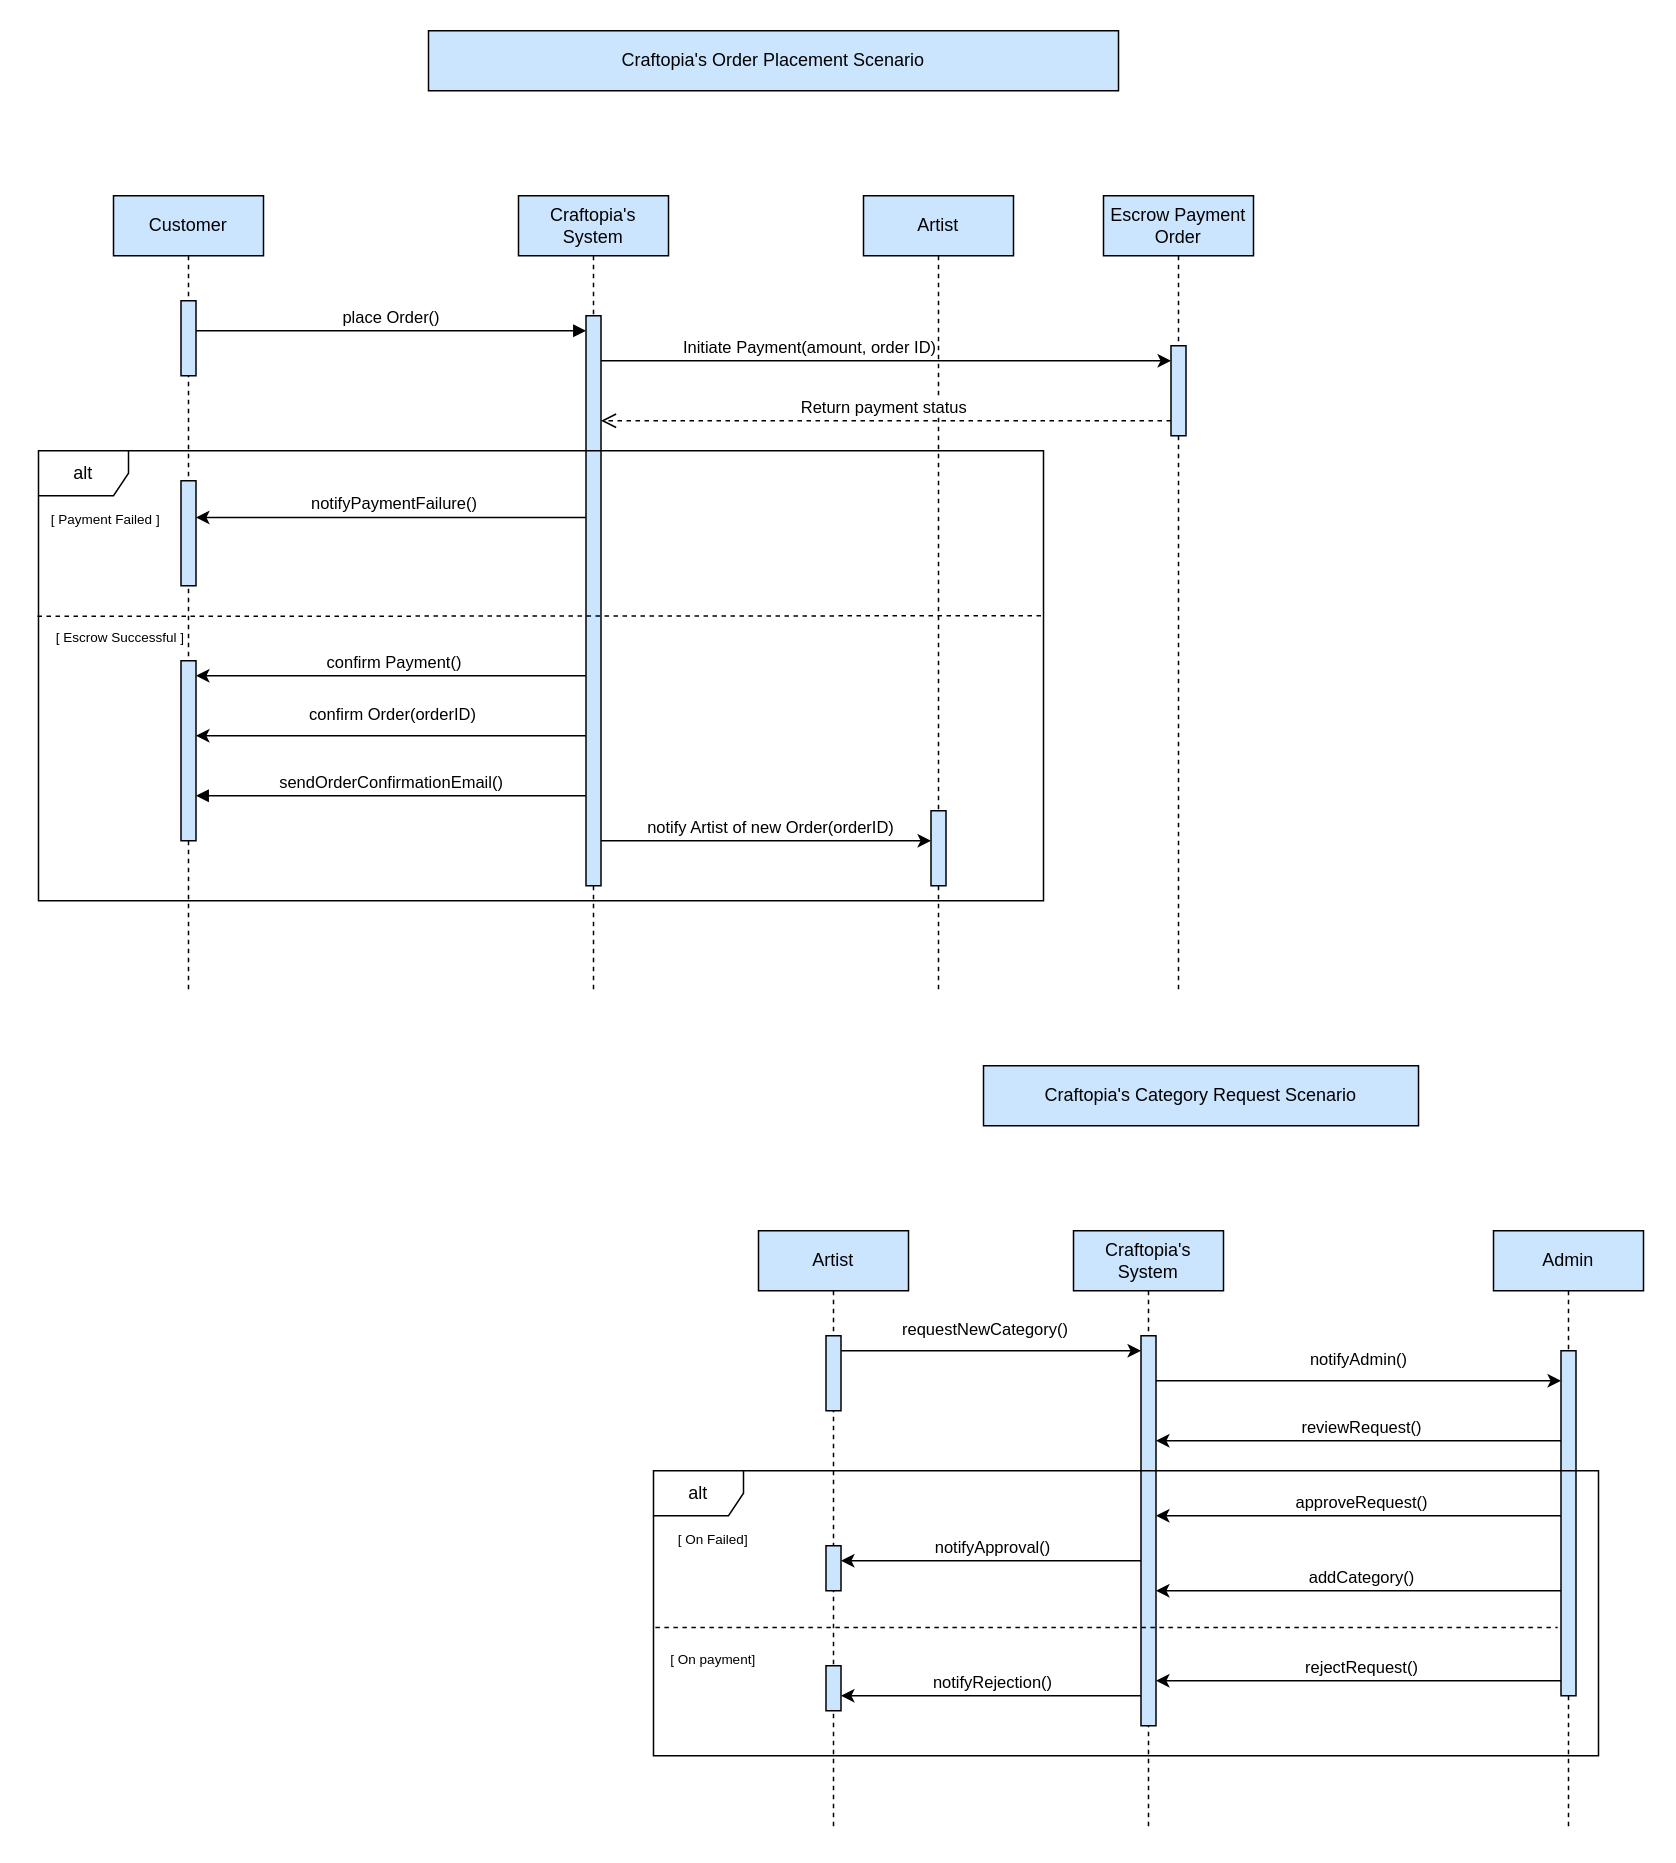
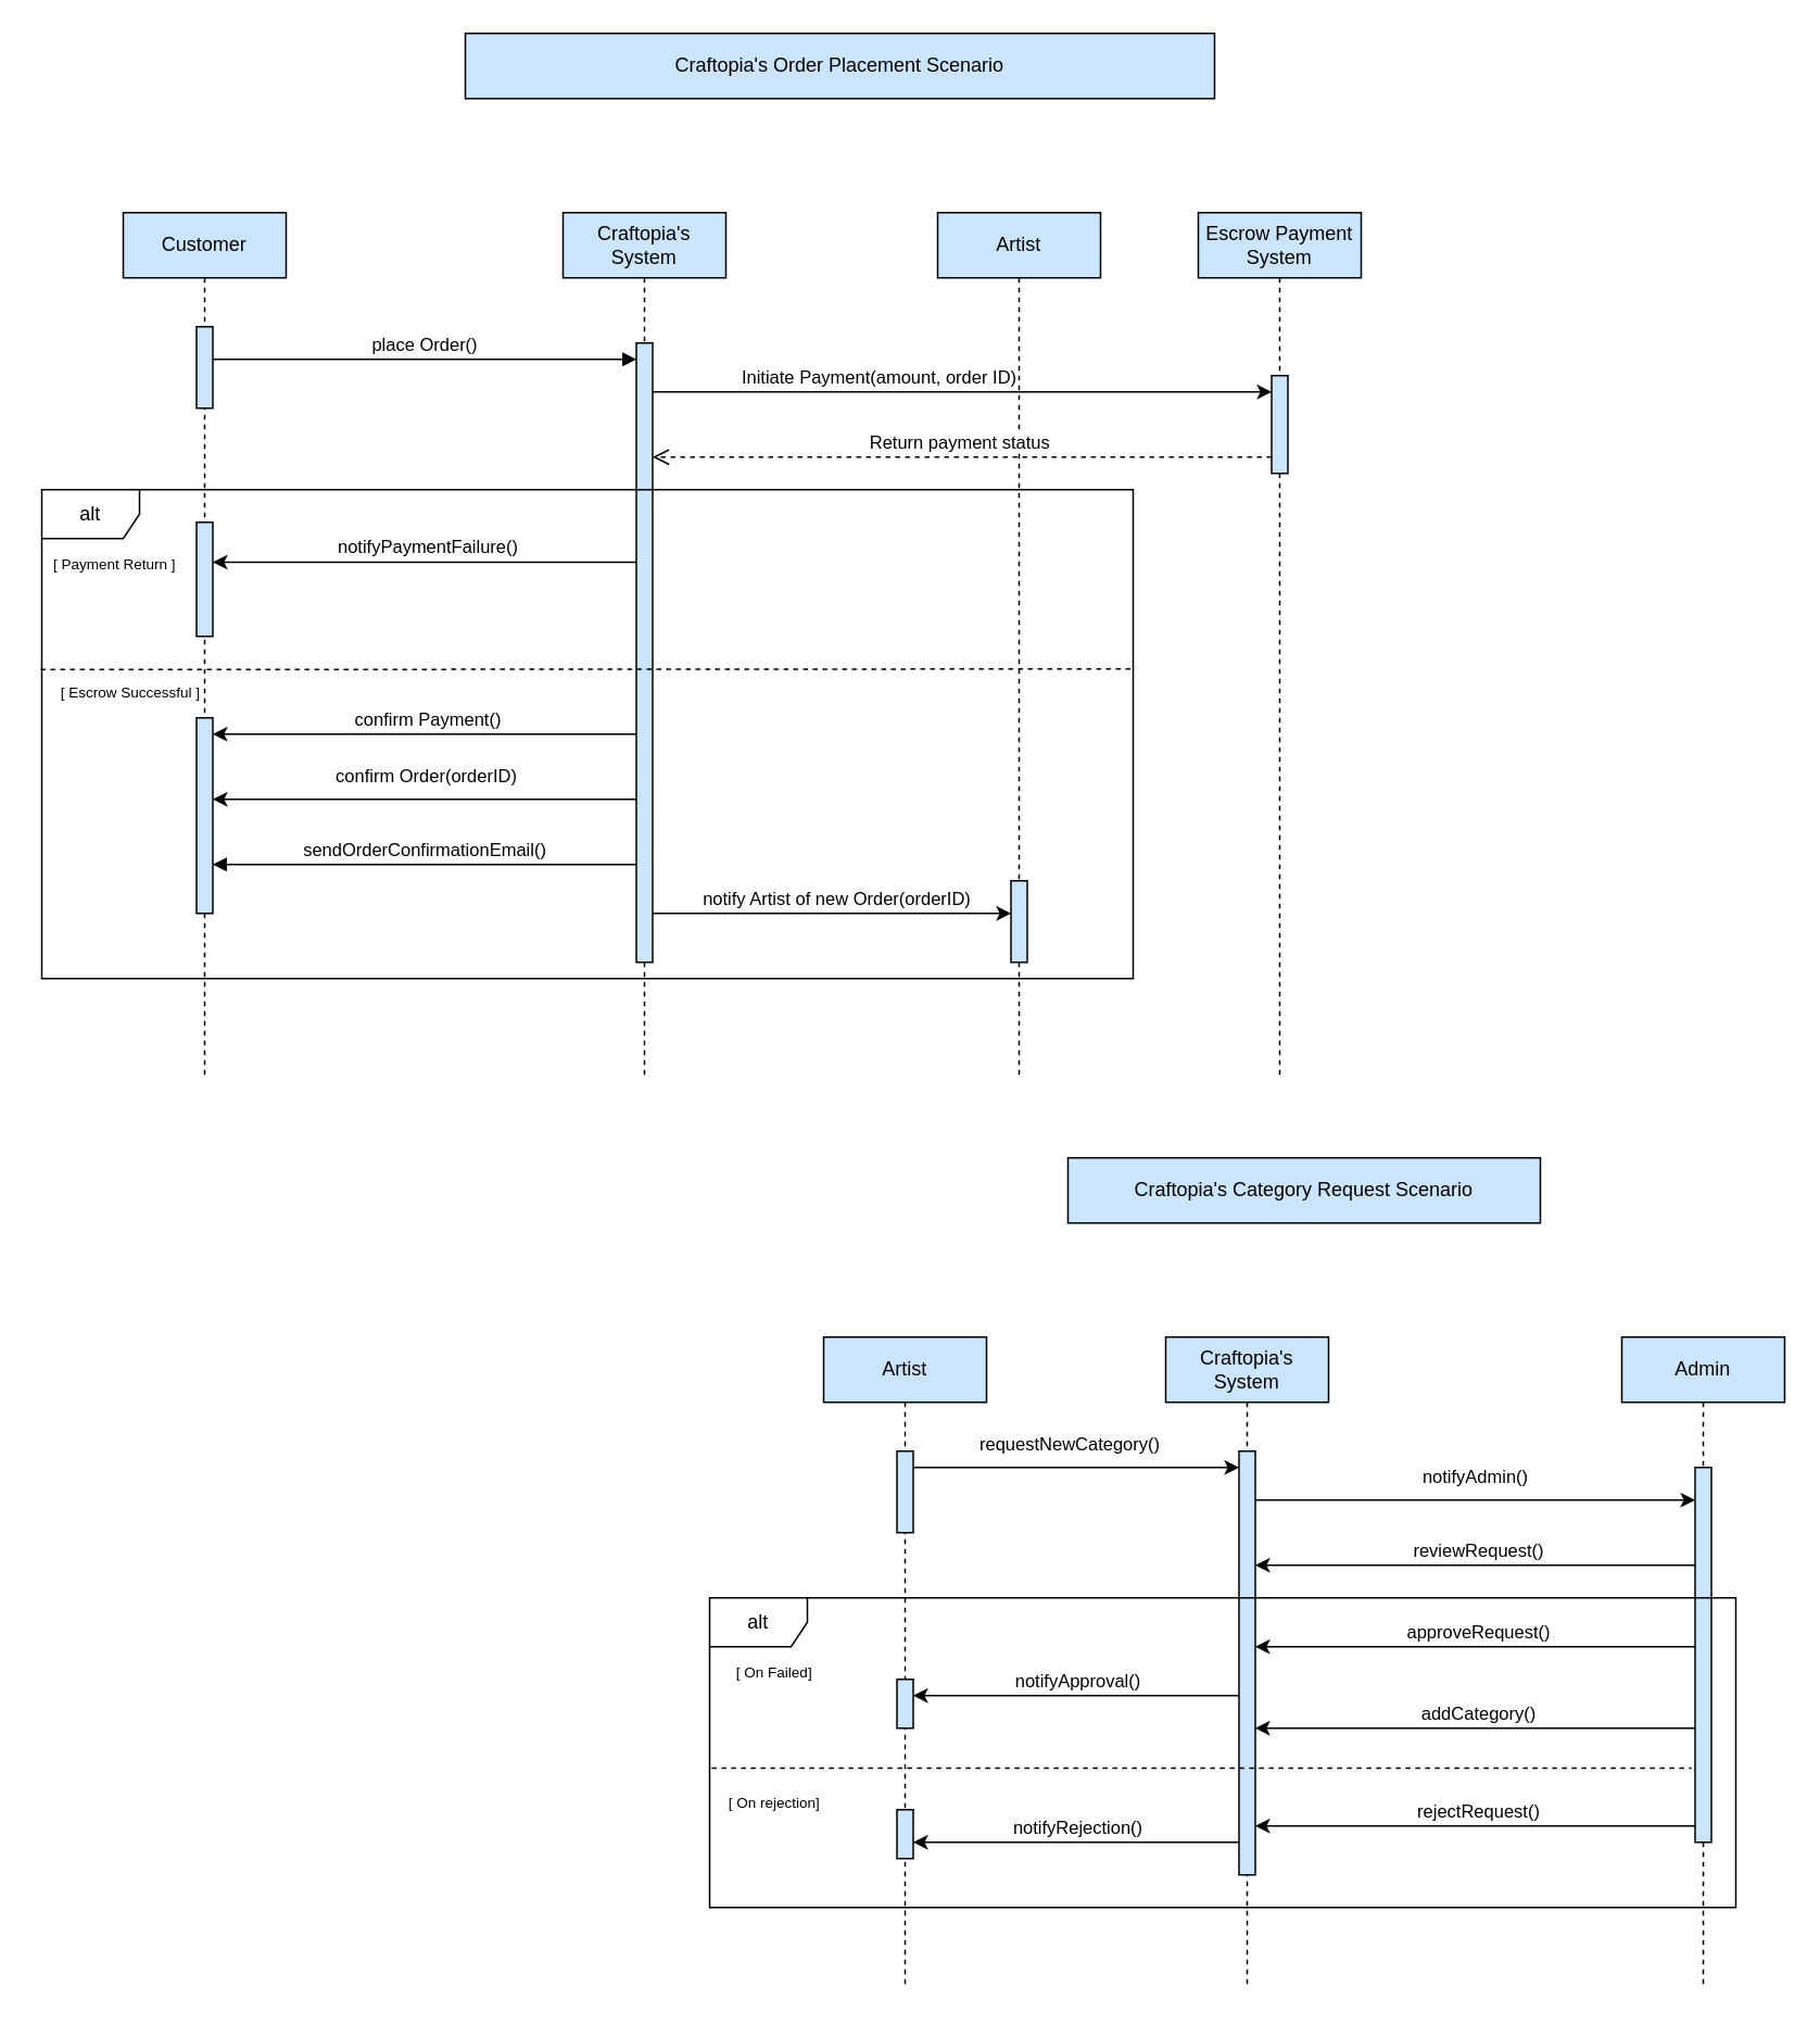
- <mxCell id="16" value="Escrow Payment Order" style="shape=umlLifeline;perimeter=lifelinePerimeter;whiteSpace=wrap;html=1;container=0;dropTarget=0;collapsible=0;recursiveResize=0;outlineConnect=0;portConstraint=eastwest;newEdgeStyle={&quot;edgeStyle&quot;:&quot;elbowEdgeStyle&quot;,&quot;elbow&quot;:&quot;vertical&quot;,&quot;curved&quot;:0,&quot;rounded&quot;:0};fillColor=#CCE5FF;" parent="1" vertex="1"><mxGeometry x="735" y="130" width="100" height="530" as="geometry" /></mxCell>
+ <mxCell id="16" value="Escrow Payment System" style="shape=umlLifeline;perimeter=lifelinePerimeter;whiteSpace=wrap;html=1;container=0;dropTarget=0;collapsible=0;recursiveResize=0;outlineConnect=0;portConstraint=eastwest;newEdgeStyle={&quot;edgeStyle&quot;:&quot;elbowEdgeStyle&quot;,&quot;elbow&quot;:&quot;vertical&quot;,&quot;curved&quot;:0,&quot;rounded&quot;:0};fillColor=#CCE5FF;" parent="1" vertex="1"><mxGeometry x="735" y="130" width="100" height="530" as="geometry" /></mxCell>
- <mxCell id="25" value="&lt;font style=&quot;font-size: 9px;&quot;&gt;[ Payment Failed ]&lt;/font&gt;" style="text;html=1;align=center;verticalAlign=middle;whiteSpace=wrap;rounded=0;" parent="1" vertex="1"><mxGeometry x="20" y="330" width="100" height="30" as="geometry" /></mxCell>
+ <mxCell id="25" value="&lt;font style=&quot;font-size: 9px;&quot;&gt;[ Payment Return ]&lt;/font&gt;" style="text;html=1;align=center;verticalAlign=middle;whiteSpace=wrap;rounded=0;" parent="1" vertex="1"><mxGeometry x="20" y="330" width="100" height="30" as="geometry" /></mxCell>
- <mxCell id="57" value="&lt;font style=&quot;font-size: 9px;&quot;&gt;[ On payment]&lt;/font&gt;" style="text;html=1;align=center;verticalAlign=middle;whiteSpace=wrap;rounded=0;" parent="1" vertex="1"><mxGeometry x="425" y="1090" width="100" height="30" as="geometry" /></mxCell>
+ <mxCell id="57" value="&lt;font style=&quot;font-size: 9px;&quot;&gt;[ On rejection]&lt;/font&gt;" style="text;html=1;align=center;verticalAlign=middle;whiteSpace=wrap;rounded=0;" parent="1" vertex="1"><mxGeometry x="425" y="1090" width="100" height="30" as="geometry" /></mxCell>
